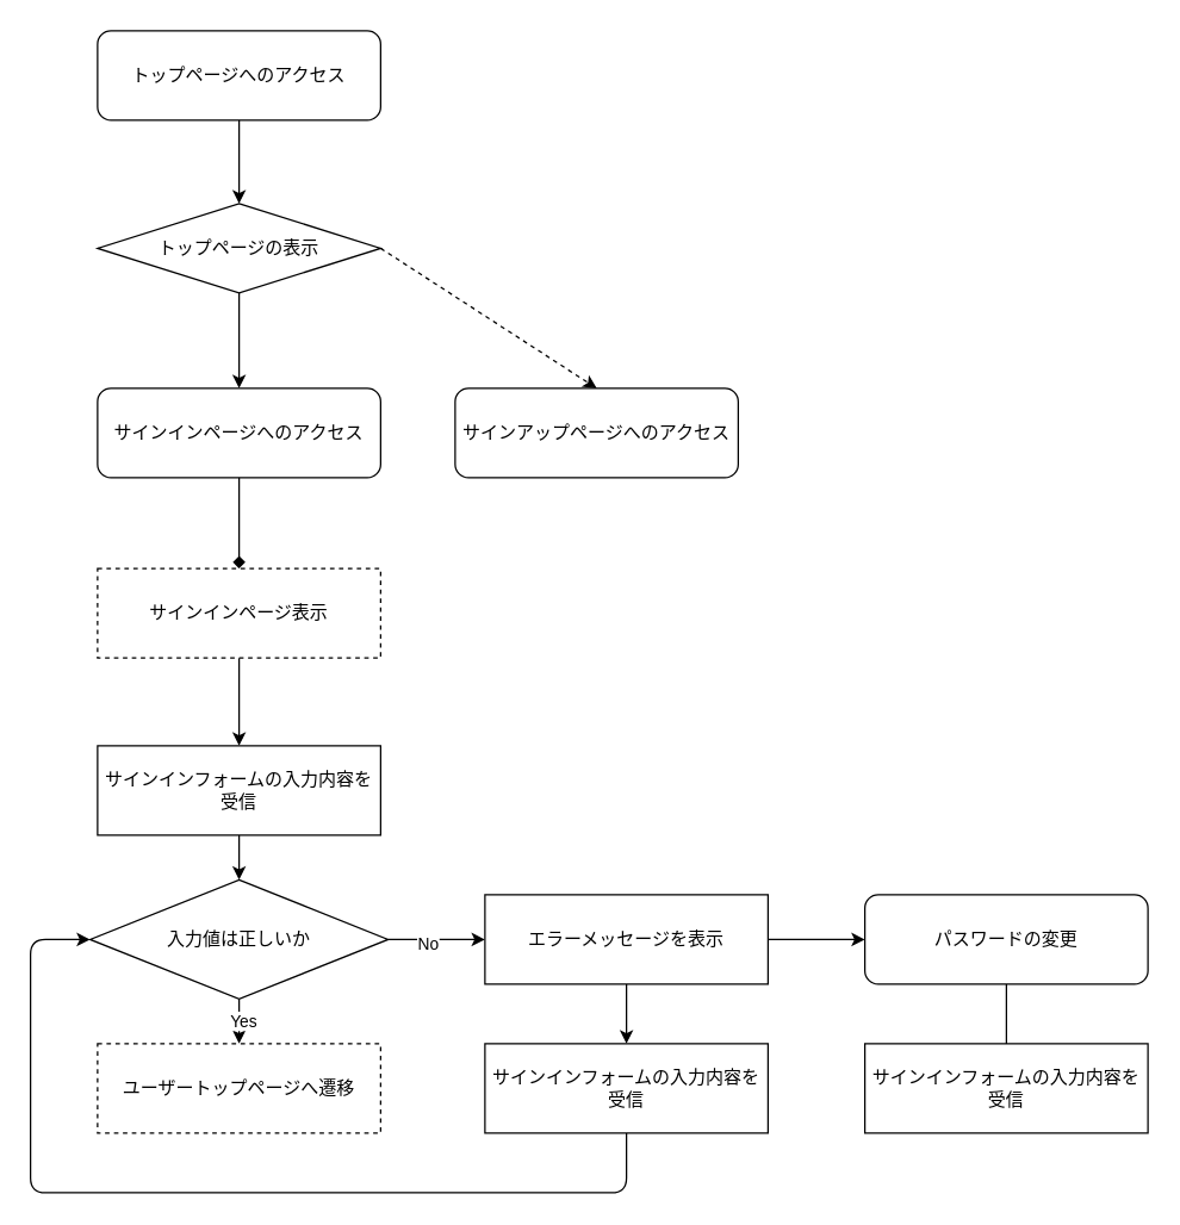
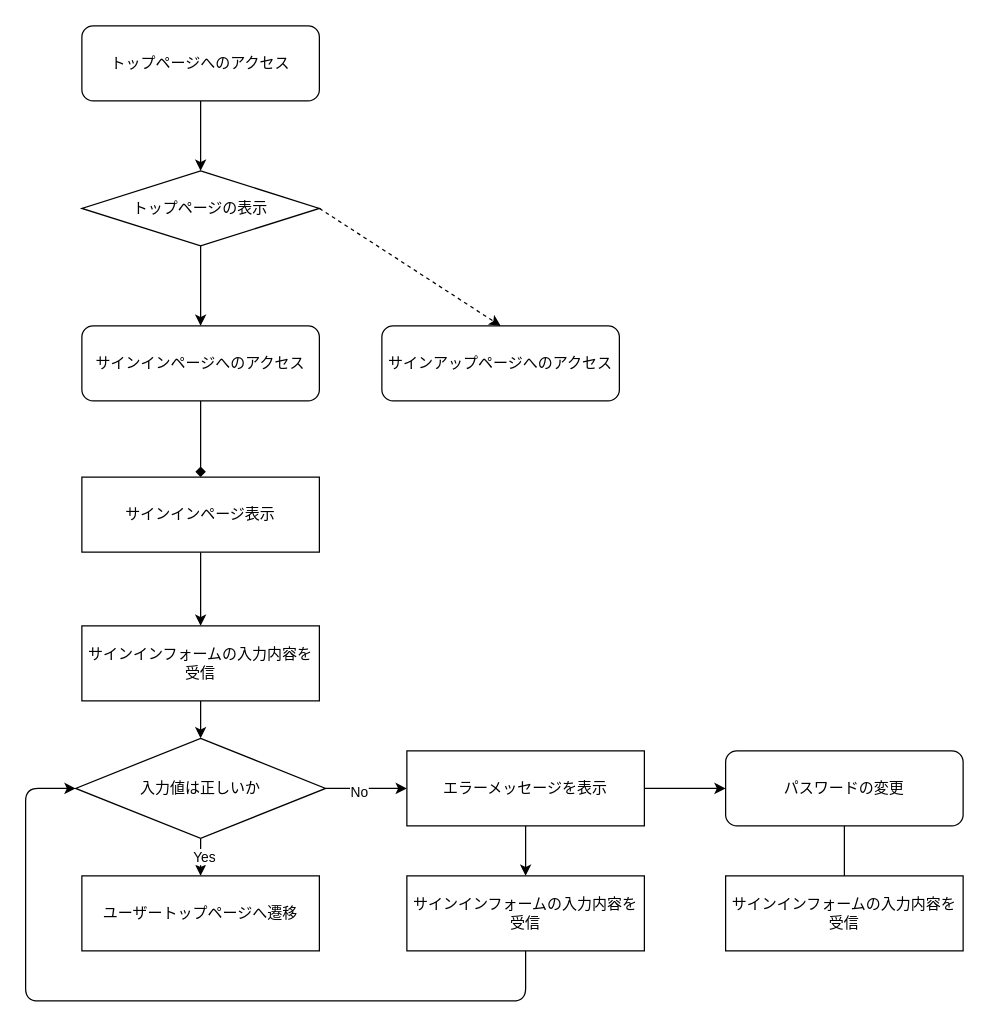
- <mxCell id="8" value="サインインページ表示" style="rounded=0;whiteSpace=wrap;html=1;dashed=1;" parent="1" vertex="1"><mxGeometry x="65" y="381" width="190" height="60" as="geometry" /></mxCell>
+ <mxCell id="8" value="サインインページ表示" style="rounded=0;whiteSpace=wrap;html=1;" parent="1" vertex="1"><mxGeometry x="65" y="381" width="190" height="60" as="geometry" /></mxCell>
- <mxCell id="22" value="ユーザートップページへ遷移" style="rounded=0;whiteSpace=wrap;html=1;dashed=1;" parent="1" vertex="1"><mxGeometry x="65" y="700" width="190" height="60" as="geometry" /></mxCell>
+ <mxCell id="22" value="ユーザートップページへ遷移" style="rounded=0;whiteSpace=wrap;html=1;" parent="1" vertex="1"><mxGeometry x="65" y="700" width="190" height="60" as="geometry" /></mxCell>
